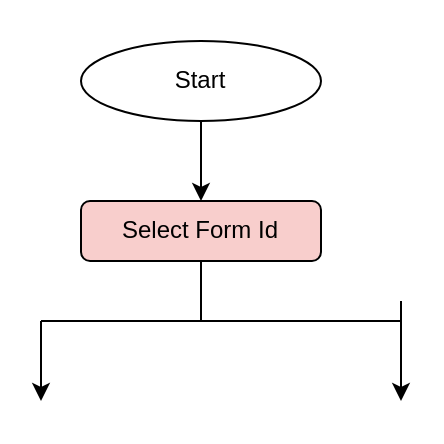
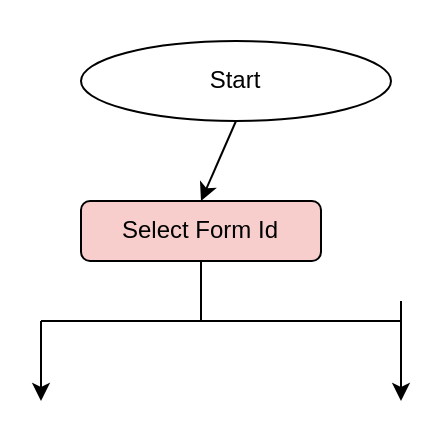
- <mxCell id="2" value="Start" style="ellipse;whiteSpace=wrap;html=1;" vertex="1" parent="1"><mxGeometry x="40" y="20" width="120" height="40" as="geometry" /></mxCell>
+ <mxCell id="2" value="Start" style="ellipse;whiteSpace=wrap;html=1;" vertex="1" parent="1"><mxGeometry x="40" y="20" width="155" height="40" as="geometry" /></mxCell>
